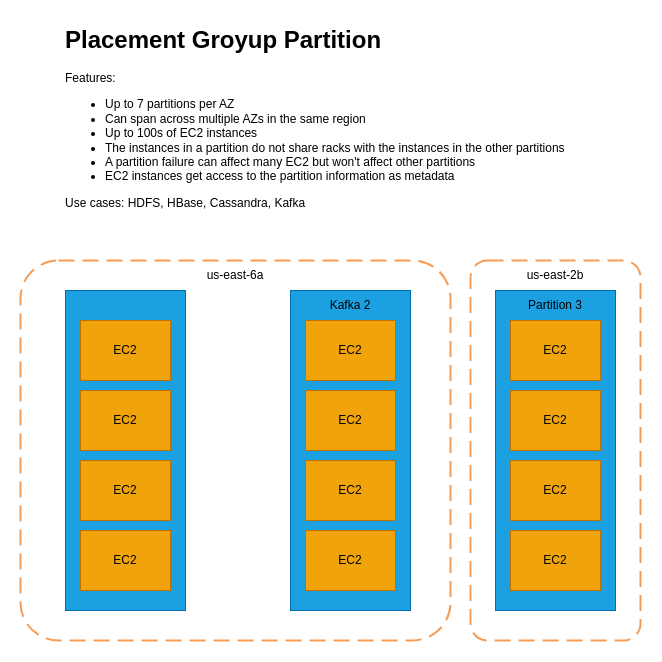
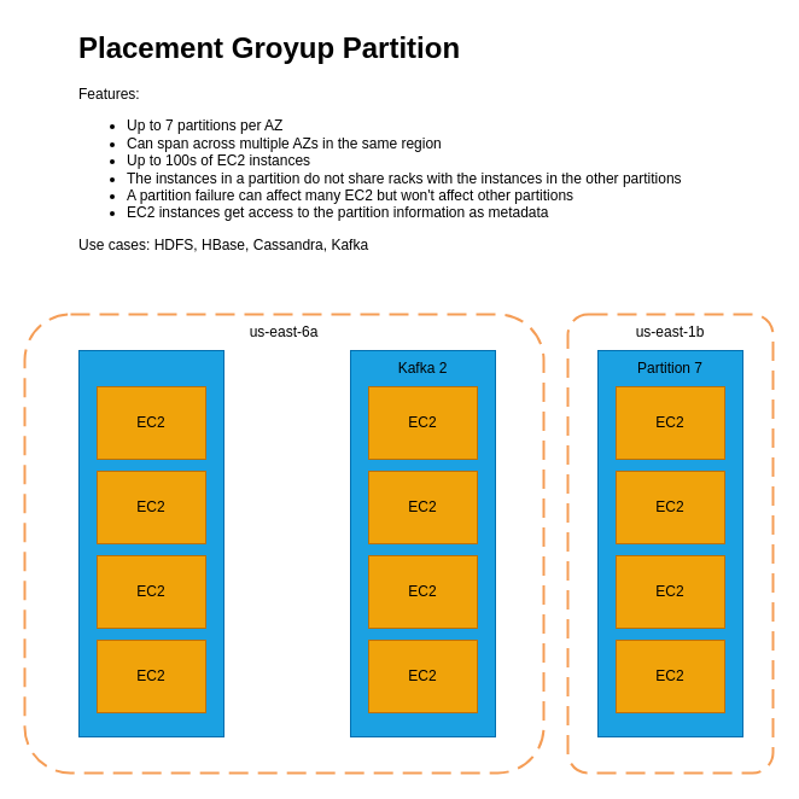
- <mxCell id="6" value="us-east-2b" style="text;html=1;strokeColor=none;fillColor=none;align=center;verticalAlign=middle;whiteSpace=wrap;rounded=0;" parent="1" vertex="1"><mxGeometry x="525" y="260" width="60" height="30" as="geometry" /></mxCell>
+ <mxCell id="6" value="us-east-1b" style="text;html=1;strokeColor=none;fillColor=none;align=center;verticalAlign=middle;whiteSpace=wrap;rounded=0;" parent="1" vertex="1"><mxGeometry x="525" y="260" width="60" height="30" as="geometry" /></mxCell>
- <mxCell id="14" value="Partition 3" style="text;html=1;strokeColor=none;fillColor=none;align=center;verticalAlign=middle;whiteSpace=wrap;rounded=0;" parent="1" vertex="1"><mxGeometry x="520" y="290" width="70" height="30" as="geometry" /></mxCell>
+ <mxCell id="14" value="Partition 7" style="text;html=1;strokeColor=none;fillColor=none;align=center;verticalAlign=middle;whiteSpace=wrap;rounded=0;" parent="1" vertex="1"><mxGeometry x="520" y="290" width="70" height="30" as="geometry" /></mxCell>
